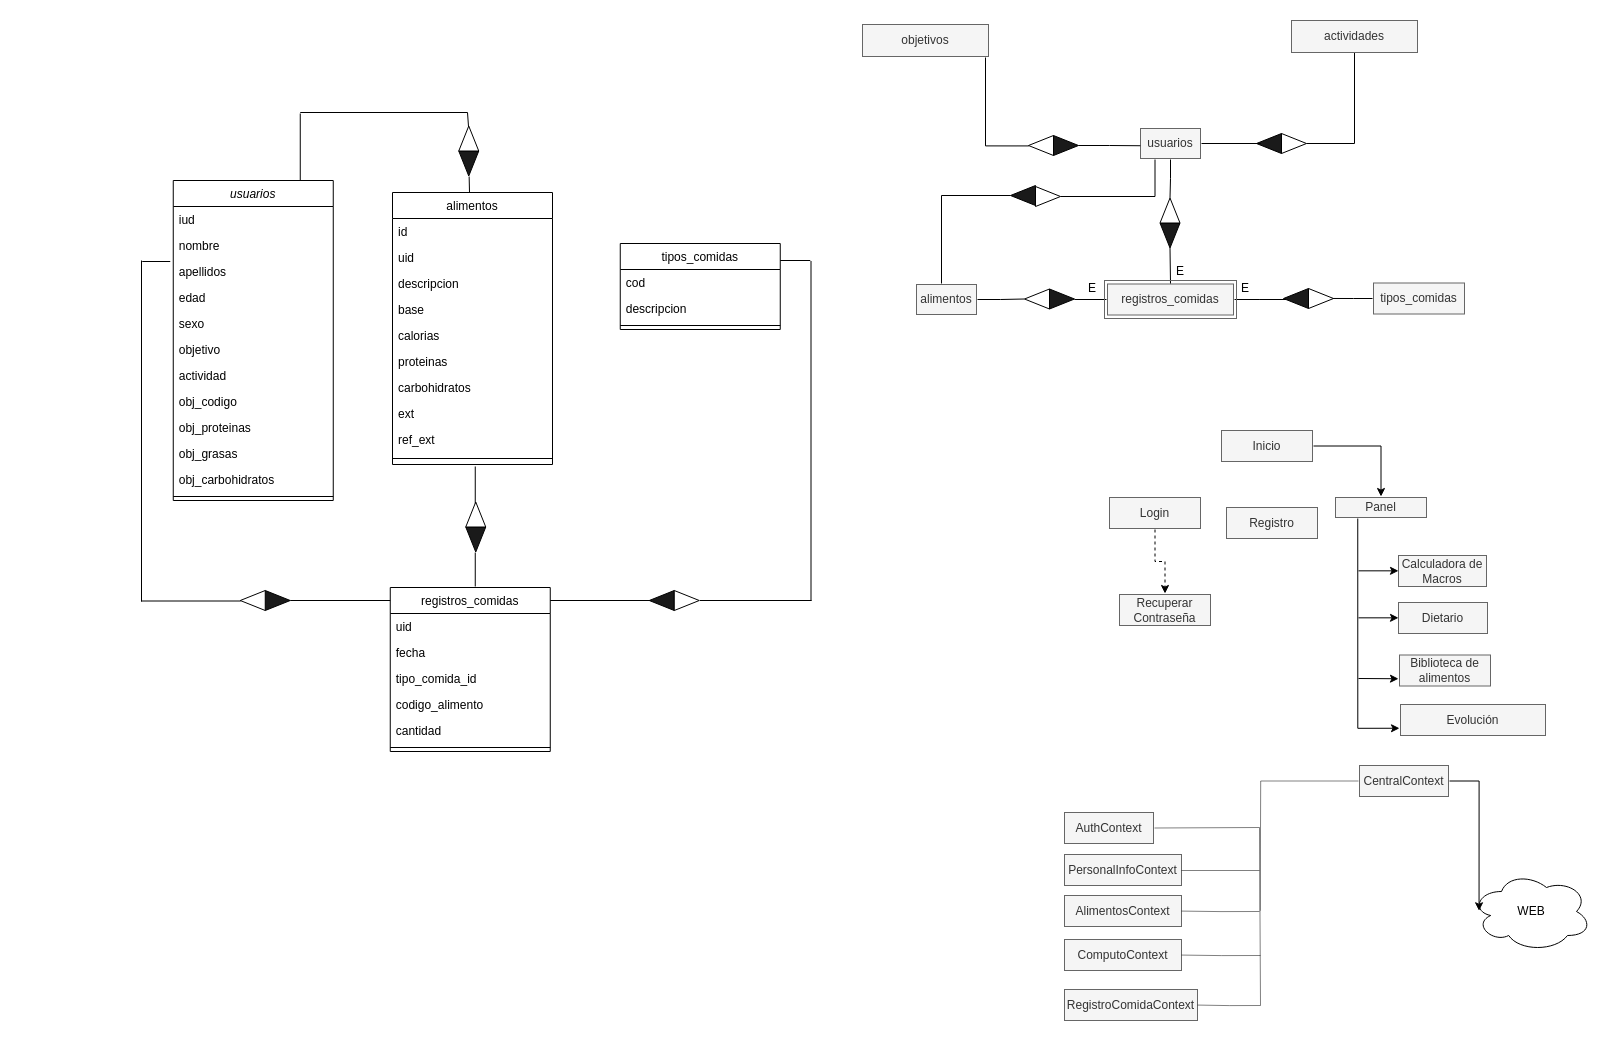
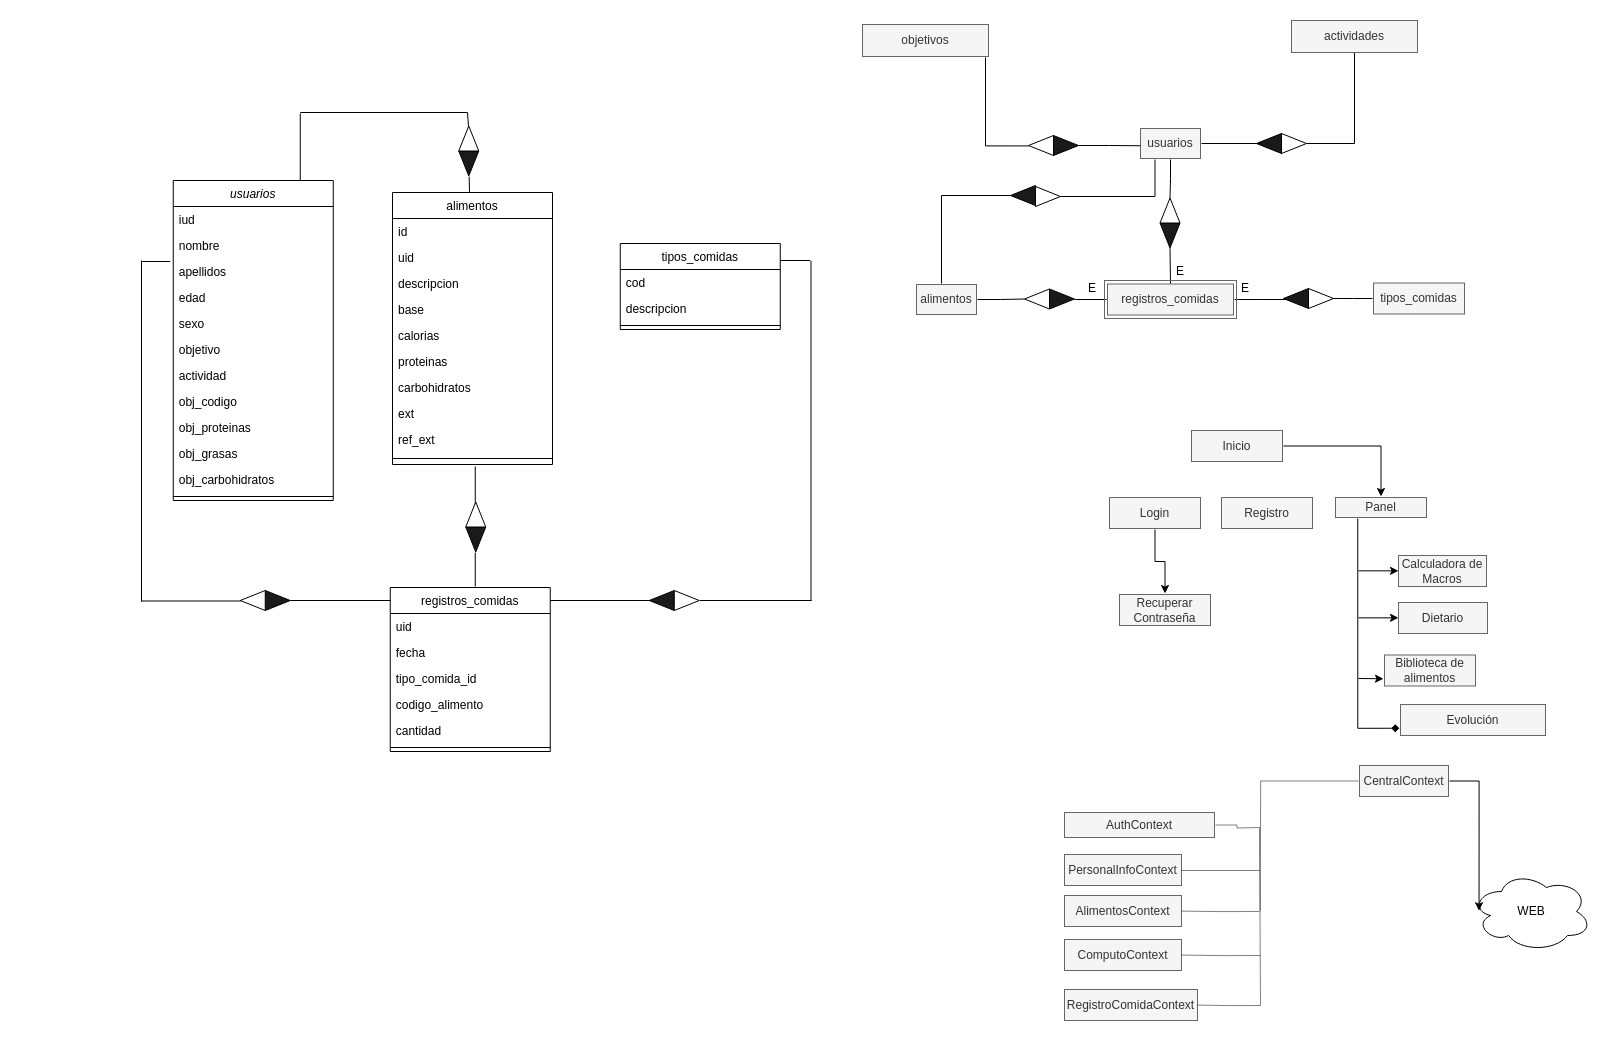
- <mxCell id="104" value="Inicio" style="text;html=1;align=center;verticalAlign=middle;whiteSpace=wrap;rounded=0;fillColor=#f5f5f5;strokeWidth=1;perimeterSpacing=1;fontColor=#333333;strokeColor=#666666;" vertex="1" parent="1"><mxGeometry x="1221" y="430" width="91" height="31" as="geometry" /></mxCell>
+ <mxCell id="104" value="Inicio" style="text;html=1;align=center;verticalAlign=middle;whiteSpace=wrap;rounded=0;fillColor=#f5f5f5;strokeWidth=1;perimeterSpacing=1;fontColor=#333333;strokeColor=#666666;" vertex="1" parent="1"><mxGeometry x="1191" y="430" width="91" height="31" as="geometry" /></mxCell>
- <mxCell id="105" value="Registro" style="text;html=1;align=center;verticalAlign=middle;whiteSpace=wrap;rounded=0;fillColor=#f5f5f5;strokeWidth=1;perimeterSpacing=1;fontColor=#333333;strokeColor=#666666;" vertex="1" parent="1"><mxGeometry x="1226" y="507" width="91" height="31" as="geometry" /></mxCell>
+ <mxCell id="105" value="Registro" style="text;html=1;align=center;verticalAlign=middle;whiteSpace=wrap;rounded=0;fillColor=#f5f5f5;strokeWidth=1;perimeterSpacing=1;fontColor=#333333;strokeColor=#666666;" vertex="1" parent="1"><mxGeometry x="1221" y="497" width="91" height="31" as="geometry" /></mxCell>
- <mxCell id="101" value="" style="edgeStyle=orthogonalEdgeStyle;rounded=0;orthogonalLoop=1;jettySize=auto;html=1;dashed=1;" edge="1" parent="1" source="102" target="109"><mxGeometry relative="1" as="geometry" /></mxCell>
+ <mxCell id="101" value="" style="edgeStyle=orthogonalEdgeStyle;rounded=0;orthogonalLoop=1;jettySize=auto;html=1;" edge="1" parent="1" source="102" target="109"><mxGeometry relative="1" as="geometry" /></mxCell>
- <mxCell id="112" value="Biblioteca de alimentos" style="text;html=1;align=center;verticalAlign=middle;whiteSpace=wrap;rounded=0;fillColor=#f5f5f5;strokeWidth=1;perimeterSpacing=1;fontColor=#333333;strokeColor=#666666;" vertex="1" parent="1"><mxGeometry x="1399" y="654.5" width="91" height="31" as="geometry" /></mxCell>
+ <mxCell id="112" value="Biblioteca de alimentos" style="text;html=1;align=center;verticalAlign=middle;whiteSpace=wrap;rounded=0;fillColor=#f5f5f5;strokeWidth=1;perimeterSpacing=1;fontColor=#333333;strokeColor=#666666;" vertex="1" parent="1"><mxGeometry x="1384" y="654.5" width="91" height="31" as="geometry" /></mxCell>
- <mxCell id="106" style="edgeStyle=orthogonalEdgeStyle;rounded=0;orthogonalLoop=1;jettySize=auto;html=1;exitX=0.25;exitY=1;exitDx=0;exitDy=0;entryX=0;entryY=0.75;entryDx=0;entryDy=0;" edge="1" parent="1" source="107" target="111"><mxGeometry relative="1" as="geometry" /></mxCell>
+ <mxCell id="106" style="edgeStyle=orthogonalEdgeStyle;rounded=0;orthogonalLoop=1;jettySize=auto;html=1;exitX=0.25;exitY=1;exitDx=0;exitDy=0;entryX=0;entryY=0.75;entryDx=0;entryDy=0;endArrow=diamond;" edge="1" parent="1" source="107" target="111"><mxGeometry relative="1" as="geometry" /></mxCell>
- <mxCell id="117" value="AuthContext" style="text;html=1;align=center;verticalAlign=middle;whiteSpace=wrap;rounded=0;fillColor=#f5f5f5;strokeWidth=1;perimeterSpacing=1;fontColor=#333333;strokeColor=#666666;" vertex="1" parent="1"><mxGeometry x="1064" y="812" width="89" height="31" as="geometry" /></mxCell>
+ <mxCell id="117" value="AuthContext" style="text;html=1;align=center;verticalAlign=middle;whiteSpace=wrap;rounded=0;fillColor=#f5f5f5;strokeWidth=1;perimeterSpacing=1;fontColor=#333333;strokeColor=#666666;" vertex="1" parent="1"><mxGeometry x="1064" y="812" width="150" height="25" as="geometry" /></mxCell>
